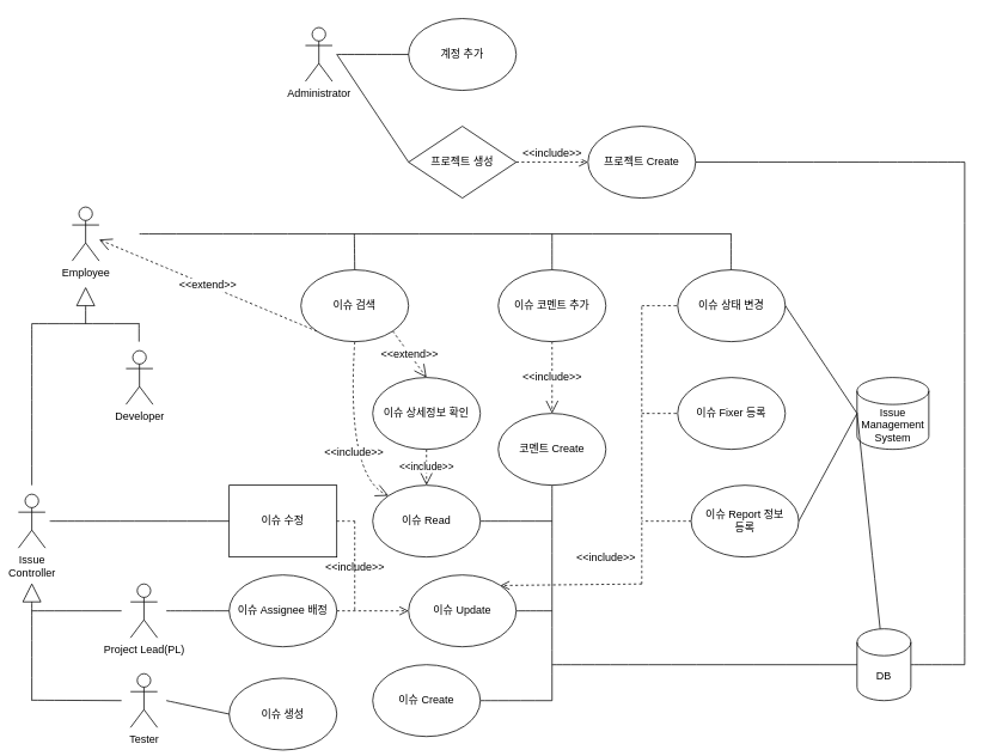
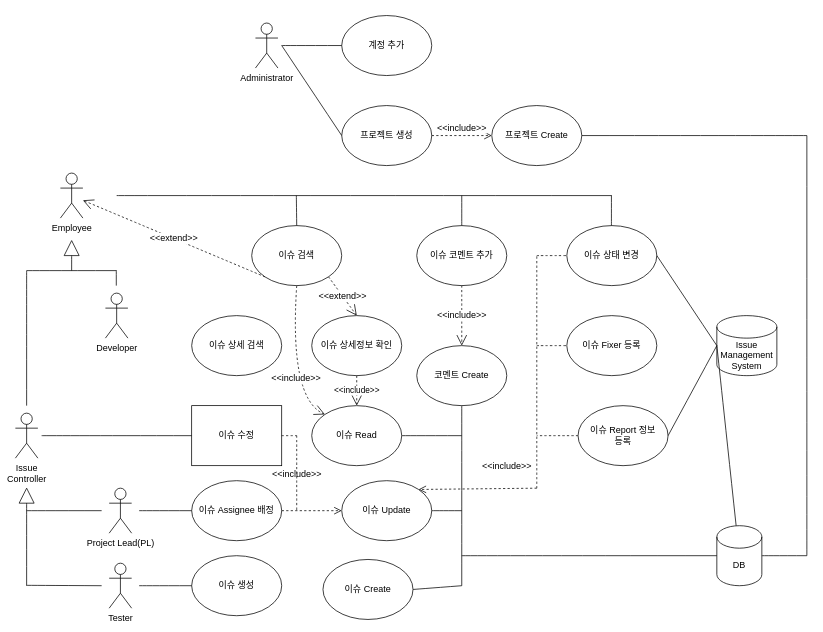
- <mxCell id="2" value="프로젝트 생성" style="rhombus;whiteSpace=wrap;html=1;shadow=0;labelBackgroundColor=none;" parent="1" vertex="1"><mxGeometry x="455" y="140" width="120" height="80" as="geometry" /></mxCell>
+ <mxCell id="2" value="프로젝트 생성" style="ellipse;whiteSpace=wrap;html=1;shadow=0;labelBackgroundColor=none;" parent="1" vertex="1"><mxGeometry x="455" y="140" width="120" height="80" as="geometry" /></mxCell>
+ <mxCell id="5" value="이슈 상세 검색" style="ellipse;whiteSpace=wrap;html=1;" parent="1" vertex="1"><mxGeometry x="255" y="420" width="120" height="80" as="geometry" /></mxCell>
- <mxCell id="24" value="이슈 Create" style="ellipse;whiteSpace=wrap;html=1;" parent="1" vertex="1"><mxGeometry x="415" y="740" width="120" height="80" as="geometry" /></mxCell>
+ <mxCell id="24" value="이슈 Create" style="ellipse;whiteSpace=wrap;html=1;" parent="1" vertex="1"><mxGeometry x="430" y="745" width="120" height="80" as="geometry" /></mxCell>
- <mxCell id="9" value="이슈 생성" style="ellipse;whiteSpace=wrap;html=1;" parent="1" vertex="1"><mxGeometry x="255" y="755" width="120" height="80" as="geometry" /></mxCell>
+ <mxCell id="9" value="이슈 생성" style="ellipse;whiteSpace=wrap;html=1;" parent="1" vertex="1"><mxGeometry x="255" y="740" width="120" height="80" as="geometry" /></mxCell>
